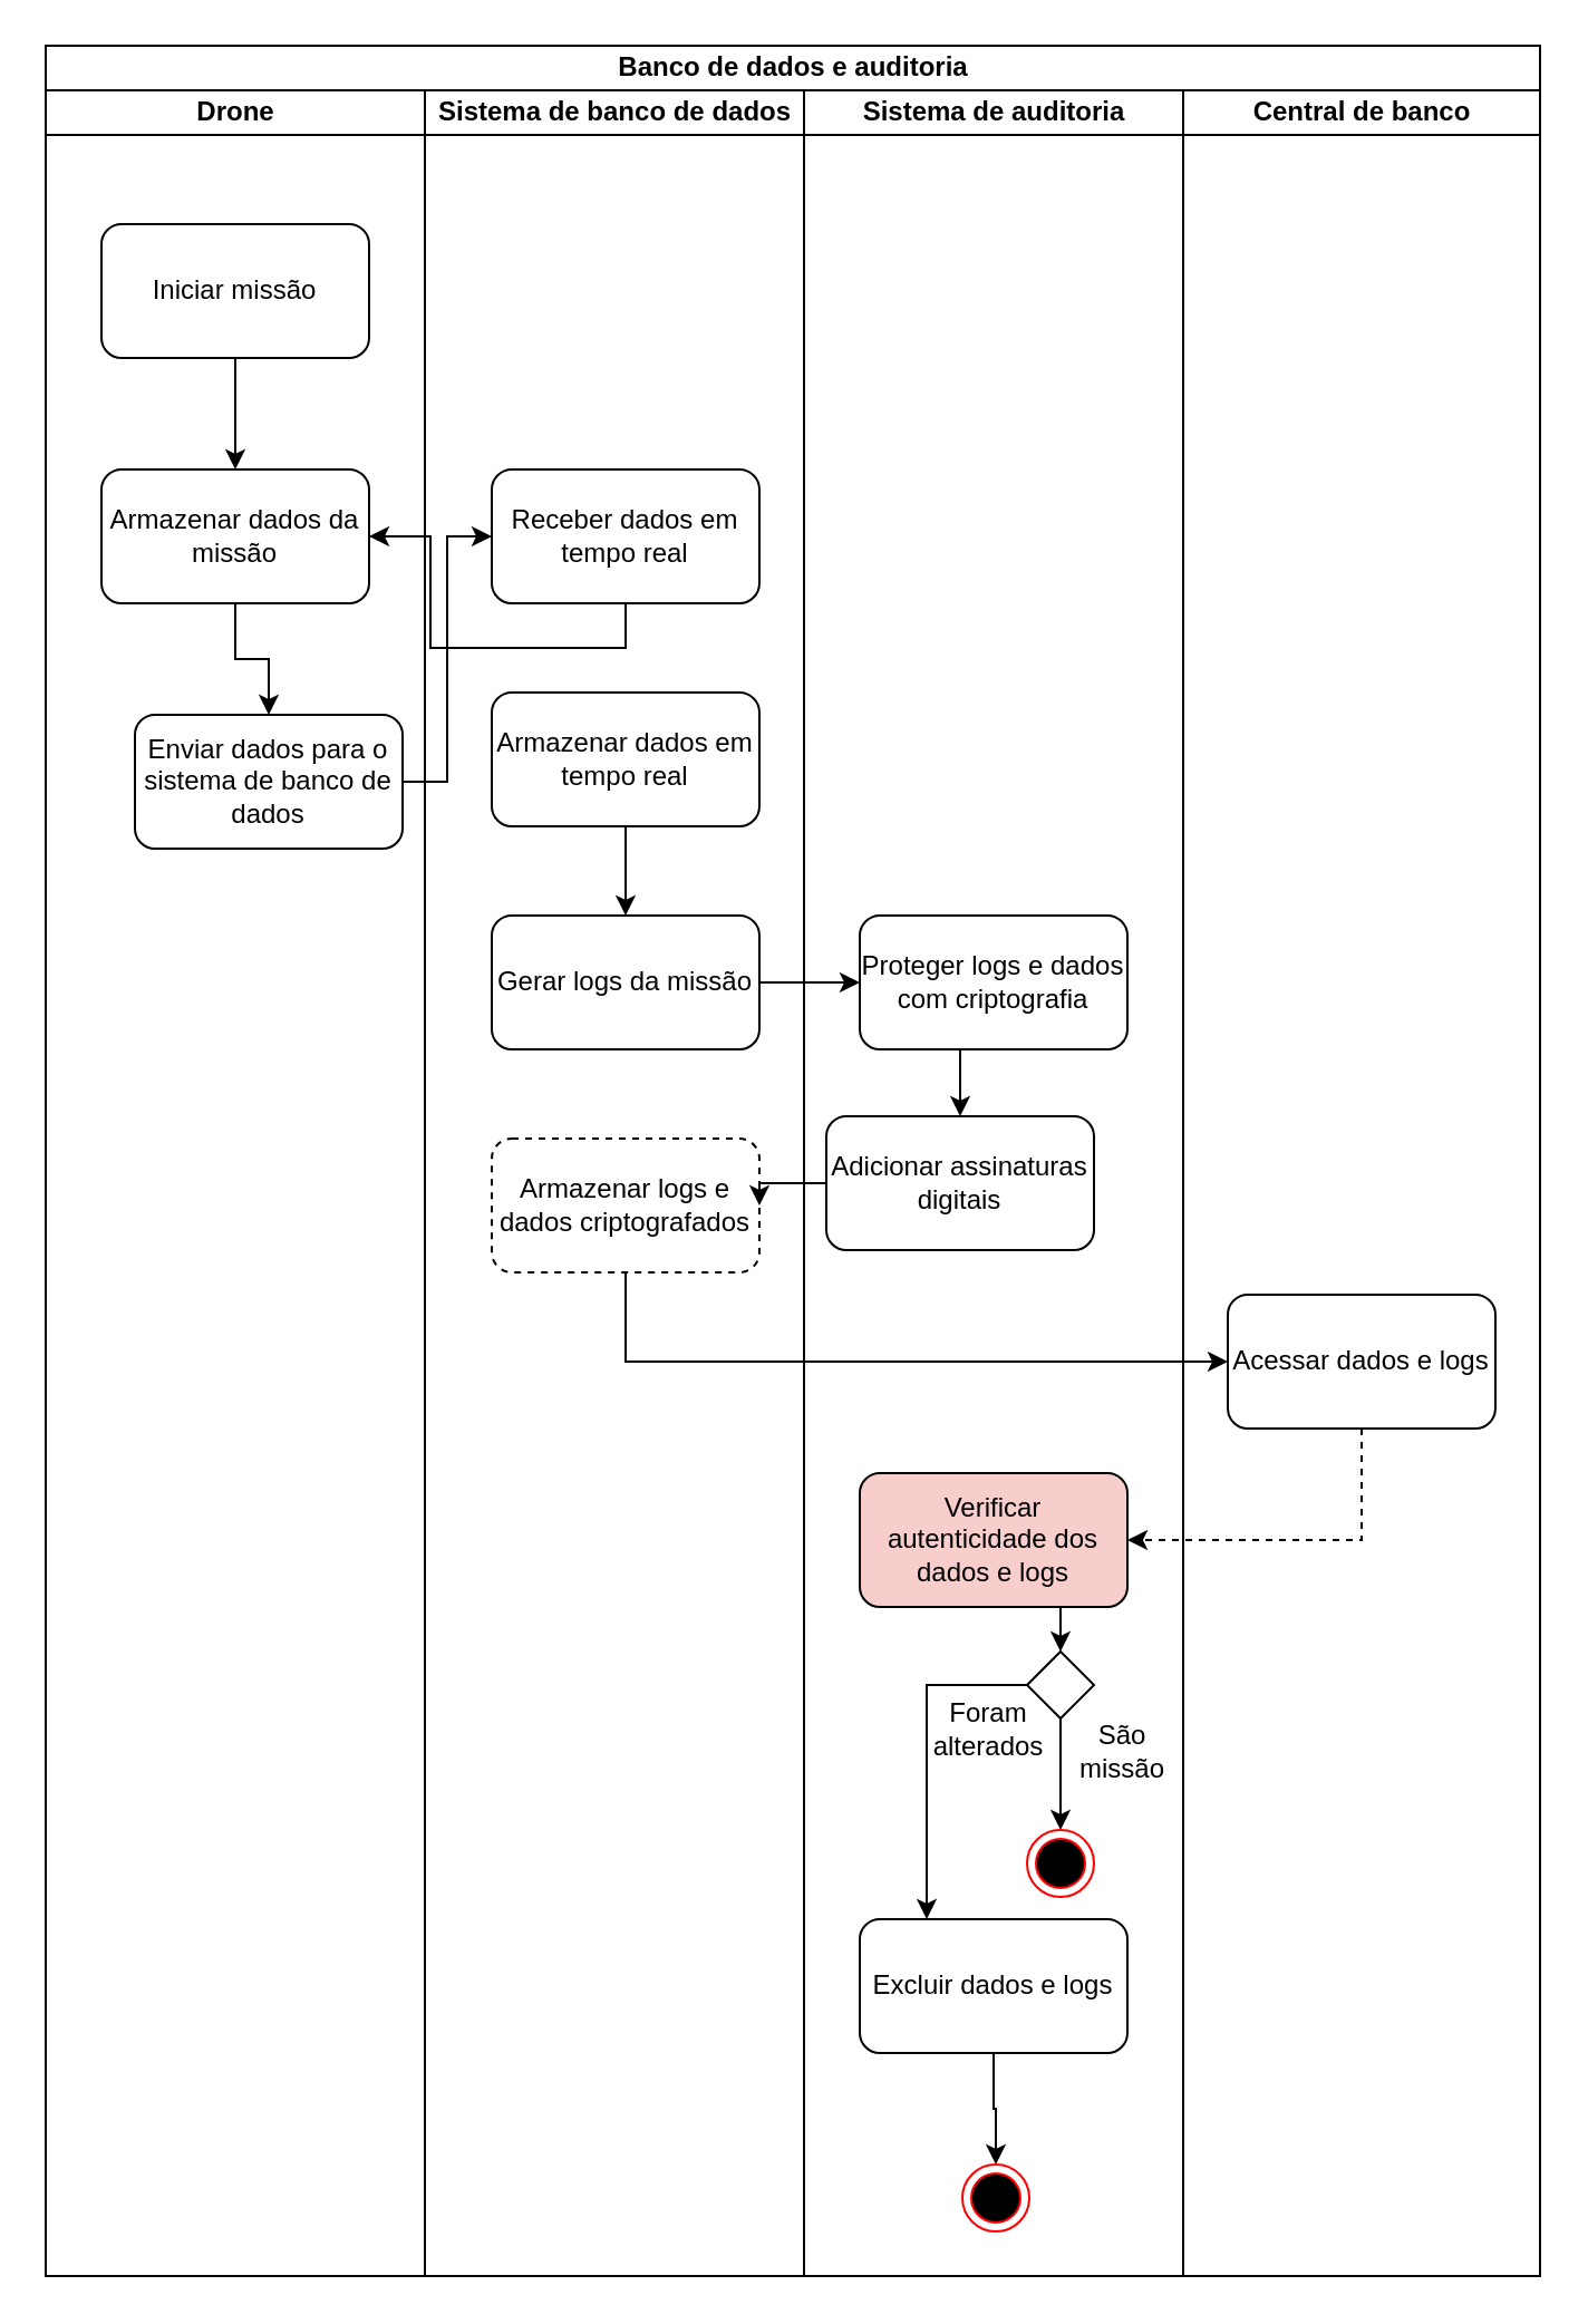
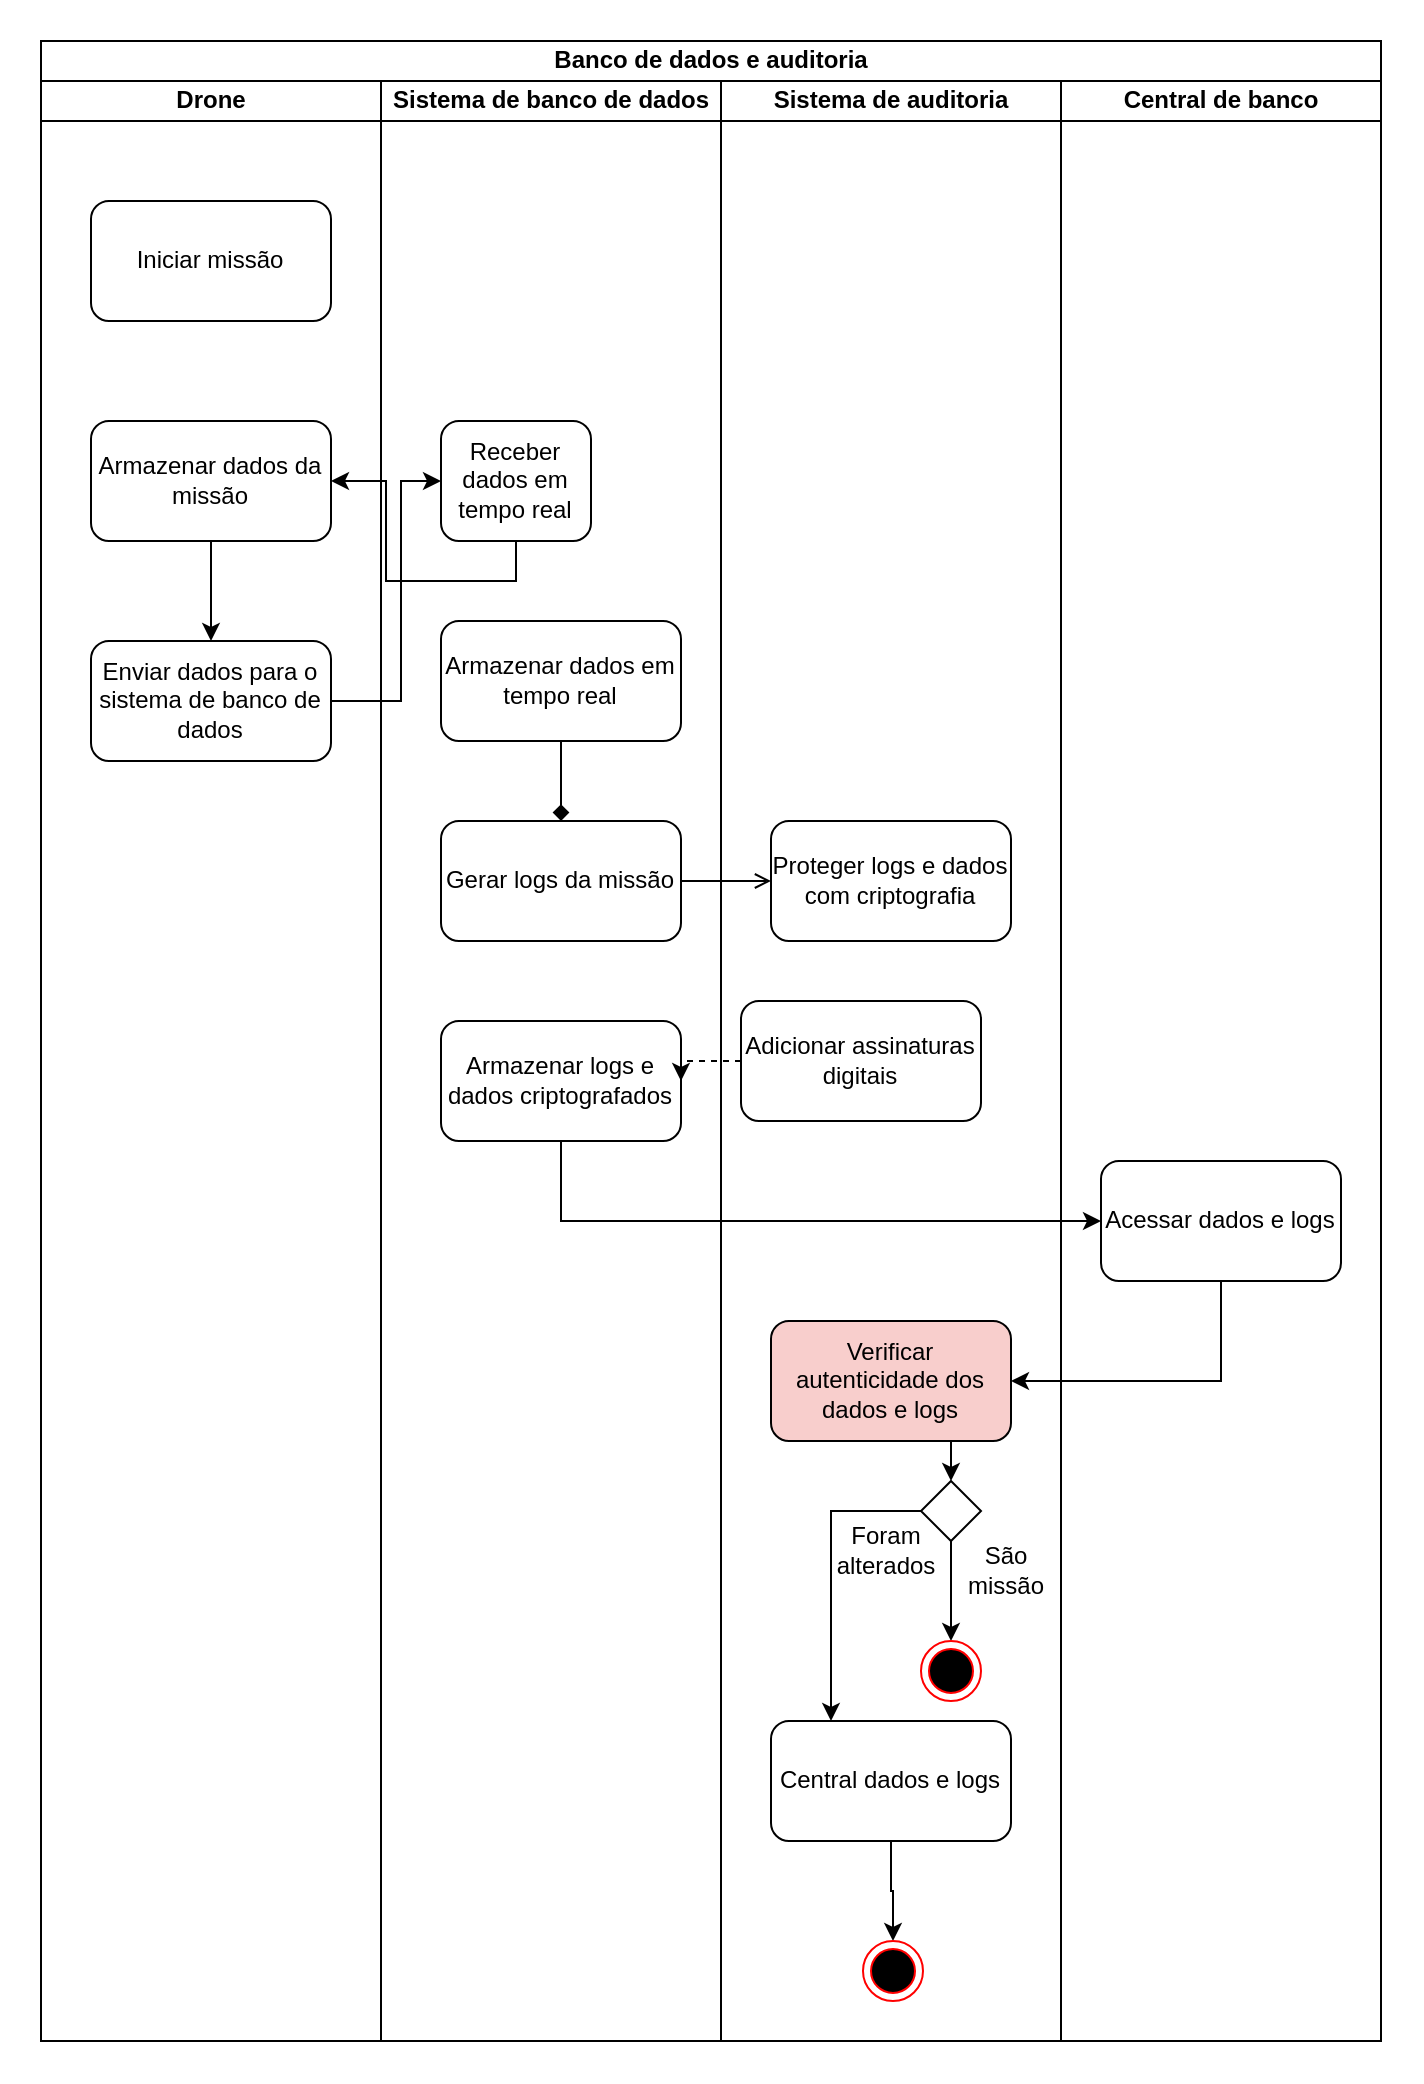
- <mxCell id="4" style="edgeStyle=orthogonalEdgeStyle;rounded=0;orthogonalLoop=1;jettySize=auto;html=1;exitX=0.5;exitY=1;exitDx=0;exitDy=0;entryX=0.5;entryY=0;entryDx=0;entryDy=0;" edge="1" parent="3" source="5" target="7"><mxGeometry relative="1" as="geometry" /></mxCell>
- <mxCell id="11" value="Receber dados em tempo real" style="rounded=1;whiteSpace=wrap;html=1;" vertex="1" parent="9"><mxGeometry x="30" y="170" width="120" height="60" as="geometry" /></mxCell>
+ <mxCell id="11" value="Receber dados em tempo real" style="rounded=1;whiteSpace=wrap;html=1;" vertex="1" parent="9"><mxGeometry x="30" y="170" width="75" height="60" as="geometry" /></mxCell>
- <mxCell id="8" value="Enviar dados para o sistema de banco de dados" style="rounded=1;whiteSpace=wrap;html=1;" vertex="1" parent="3"><mxGeometry x="40" y="280" width="120" height="60" as="geometry" /></mxCell>
+ <mxCell id="8" value="Enviar dados para o sistema de banco de dados" style="rounded=1;whiteSpace=wrap;html=1;" vertex="1" parent="3"><mxGeometry x="25" y="280" width="120" height="60" as="geometry" /></mxCell>
- <mxCell id="12" style="edgeStyle=orthogonalEdgeStyle;rounded=0;orthogonalLoop=1;jettySize=auto;html=1;exitX=0.5;exitY=1;exitDx=0;exitDy=0;entryX=0.5;entryY=0;entryDx=0;entryDy=0;" edge="1" parent="9" source="13" target="14"><mxGeometry relative="1" as="geometry" /></mxCell>
+ <mxCell id="12" style="edgeStyle=orthogonalEdgeStyle;rounded=0;orthogonalLoop=1;jettySize=auto;html=1;exitX=0.5;exitY=1;exitDx=0;exitDy=0;entryX=0.5;entryY=0;entryDx=0;entryDy=0;endArrow=diamond;" edge="1" parent="9" source="13" target="14"><mxGeometry relative="1" as="geometry" /></mxCell>
- <mxCell id="16" style="edgeStyle=orthogonalEdgeStyle;rounded=0;orthogonalLoop=1;jettySize=auto;html=1;exitX=1;exitY=0.5;exitDx=0;exitDy=0;entryX=0;entryY=0.5;entryDx=0;entryDy=0;" edge="1" parent="2" source="14" target="21"><mxGeometry relative="1" as="geometry" /></mxCell>
+ <mxCell id="16" style="edgeStyle=orthogonalEdgeStyle;rounded=0;orthogonalLoop=1;jettySize=auto;html=1;exitX=1;exitY=0.5;exitDx=0;exitDy=0;entryX=0;entryY=0.5;entryDx=0;entryDy=0;endArrow=open;" edge="1" parent="2" source="14" target="21"><mxGeometry relative="1" as="geometry" /></mxCell>
- <mxCell id="20" style="edgeStyle=orthogonalEdgeStyle;rounded=0;orthogonalLoop=1;jettySize=auto;html=1;exitX=0.5;exitY=1;exitDx=0;exitDy=0;entryX=0.5;entryY=0;entryDx=0;entryDy=0;" edge="1" parent="19" source="21" target="22"><mxGeometry relative="1" as="geometry" /></mxCell>
- <mxCell id="17" style="edgeStyle=orthogonalEdgeStyle;rounded=0;orthogonalLoop=1;jettySize=auto;html=1;exitX=0;exitY=0.5;exitDx=0;exitDy=0;entryX=1;entryY=0.5;entryDx=0;entryDy=0;" edge="1" parent="2" source="22" target="15"><mxGeometry relative="1" as="geometry" /></mxCell>
+ <mxCell id="17" style="edgeStyle=orthogonalEdgeStyle;rounded=0;orthogonalLoop=1;jettySize=auto;html=1;exitX=0;exitY=0.5;exitDx=0;exitDy=0;entryX=1;entryY=0.5;entryDx=0;entryDy=0;dashed=1;" edge="1" parent="2" source="22" target="15"><mxGeometry relative="1" as="geometry" /></mxCell>
- <mxCell id="15" value="Armazenar logs e dados criptografados" style="rounded=1;whiteSpace=wrap;html=1;dashed=1;" vertex="1" parent="9"><mxGeometry x="30" y="470" width="120" height="60" as="geometry" /></mxCell>
+ <mxCell id="15" value="Armazenar logs e dados criptografados" style="rounded=1;whiteSpace=wrap;html=1;" vertex="1" parent="9"><mxGeometry x="30" y="470" width="120" height="60" as="geometry" /></mxCell>
- <mxCell id="34" style="edgeStyle=orthogonalEdgeStyle;rounded=0;orthogonalLoop=1;jettySize=auto;html=1;exitX=0.5;exitY=1;exitDx=0;exitDy=0;entryX=1;entryY=0.5;entryDx=0;entryDy=0;dashed=1;" edge="1" parent="2" source="36" target="24"><mxGeometry relative="1" as="geometry" /></mxCell>
+ <mxCell id="34" style="edgeStyle=orthogonalEdgeStyle;rounded=0;orthogonalLoop=1;jettySize=auto;html=1;exitX=0.5;exitY=1;exitDx=0;exitDy=0;entryX=1;entryY=0.5;entryDx=0;entryDy=0;" edge="1" parent="2" source="36" target="24"><mxGeometry relative="1" as="geometry" /></mxCell>
- <mxCell id="31" value="Excluir dados e logs" style="rounded=1;whiteSpace=wrap;html=1;" vertex="1" parent="19"><mxGeometry x="25" y="820" width="120" height="60" as="geometry" /></mxCell>
+ <mxCell id="31" value="Central dados e logs" style="rounded=1;whiteSpace=wrap;html=1;" vertex="1" parent="19"><mxGeometry x="25" y="820" width="120" height="60" as="geometry" /></mxCell>
